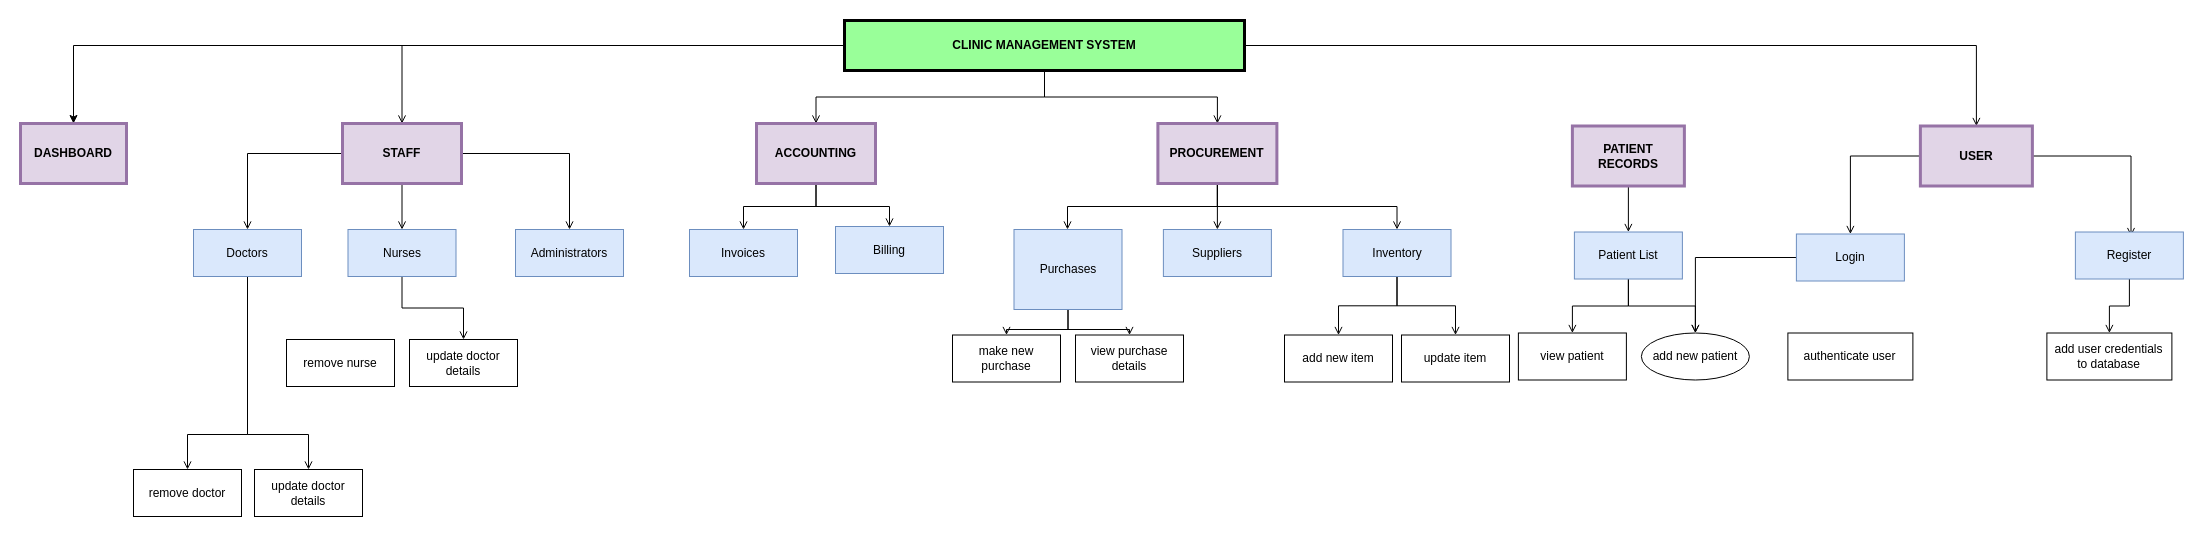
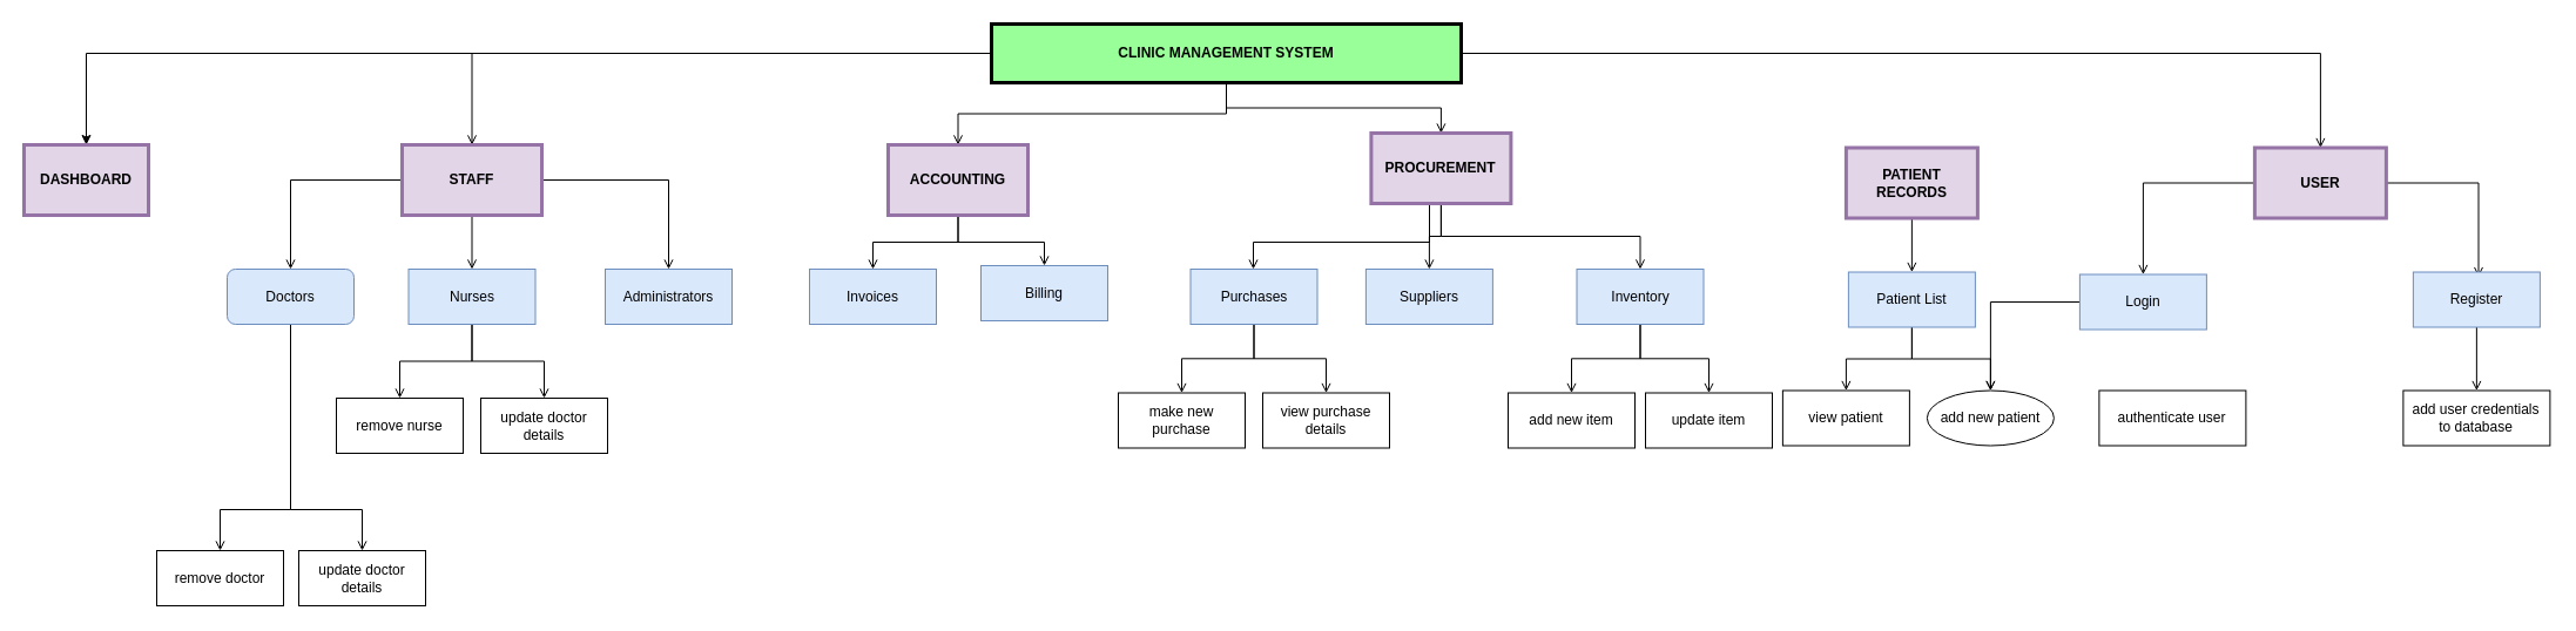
- <mxCell id="29" value="PROCUREMENT" style="whiteSpace=wrap;align=center;verticalAlign=middle;fontStyle=1;strokeWidth=3;fillColor=#e1d5e7;strokeColor=#9673a6;" parent="1" vertex="1"><mxGeometry x="1157.39" y="123" width="119" height="60" as="geometry" /></mxCell>
+ <mxCell id="29" value="PROCUREMENT" style="whiteSpace=wrap;align=center;verticalAlign=middle;fontStyle=1;strokeWidth=3;fillColor=#e1d5e7;strokeColor=#9673a6;" parent="1" vertex="1"><mxGeometry x="1167.39" y="113" width="119" height="60" as="geometry" /></mxCell>
- <mxCell id="32" value="Doctors" style="rounded=0;whiteSpace=wrap;html=1;fillColor=#dae8fc;strokeColor=#6c8ebf;" parent="1" vertex="1"><mxGeometry x="193" y="229" width="108" height="47" as="geometry" /></mxCell>
+ <mxCell id="32" value="Doctors" style="whiteSpace=wrap;html=1;fillColor=#dae8fc;strokeColor=#6c8ebf;rounded=1;" parent="1" vertex="1"><mxGeometry x="193" y="229" width="108" height="47" as="geometry" /></mxCell>
- <mxCell id="45" value="Register" style="rounded=0;whiteSpace=wrap;html=1;fillColor=#dae8fc;strokeColor=#6c8ebf;" vertex="1" parent="1"><mxGeometry x="2074.89" y="231.5" width="108" height="47" as="geometry" /></mxCell>
+ <mxCell id="45" value="Register" style="rounded=0;whiteSpace=wrap;html=1;fillColor=#dae8fc;strokeColor=#6c8ebf;" vertex="1" parent="1"><mxGeometry x="2054.89" y="231.5" width="108" height="47" as="geometry" /></mxCell>
- <mxCell id="41" value="Login" style="rounded=0;whiteSpace=wrap;html=1;fillColor=#dae8fc;strokeColor=#6c8ebf;" parent="1" vertex="1"><mxGeometry x="1795.89" y="233.5" width="108" height="47" as="geometry" /></mxCell>
+ <mxCell id="41" value="Login" style="rounded=0;whiteSpace=wrap;html=1;fillColor=#dae8fc;strokeColor=#6c8ebf;" parent="1" vertex="1"><mxGeometry x="1770.89" y="233.5" width="108" height="47" as="geometry" /></mxCell>
- <mxCell id="20" value="Purchases" style="rounded=0;whiteSpace=wrap;html=1;fillColor=#dae8fc;strokeColor=#6c8ebf;" parent="1" vertex="1"><mxGeometry x="1013.5" y="229" width="108" height="80" as="geometry" /></mxCell>
+ <mxCell id="20" value="Purchases" style="rounded=0;whiteSpace=wrap;html=1;fillColor=#dae8fc;strokeColor=#6c8ebf;" parent="1" vertex="1"><mxGeometry x="1013.5" y="229" width="108" height="47" as="geometry" /></mxCell>
+ <mxCell id="33" style="edgeStyle=orthogonalEdgeStyle;rounded=0;orthogonalLoop=1;jettySize=auto;html=1;startArrow=none;startFill=0;endArrow=open;endFill=0;" edge="1" parent="1" source="35" target="58"><mxGeometry relative="1" as="geometry" /></mxCell>
